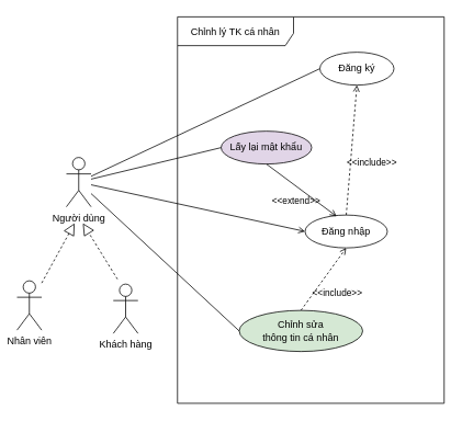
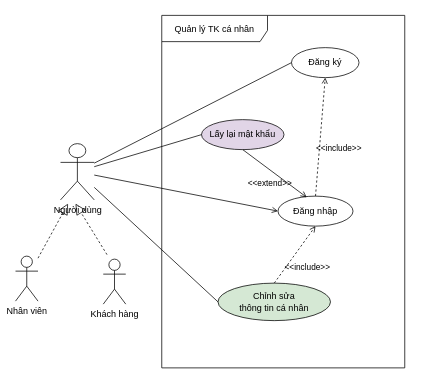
- <mxCell id="2" value="Chỉnh lý TK cá nhân" style="shape=umlFrame;whiteSpace=wrap;html=1;pointerEvents=0;recursiveResize=0;container=1;collapsible=0;width=141;height=35;" parent="1" vertex="1"><mxGeometry x="215" y="20" width="324" height="470" as="geometry" /></mxCell>
+ <mxCell id="2" value="Quản lý TK cá nhân" style="shape=umlFrame;whiteSpace=wrap;html=1;pointerEvents=0;recursiveResize=0;container=1;collapsible=0;width=141;height=35;" parent="1" vertex="1"><mxGeometry x="215" y="20" width="324" height="470" as="geometry" /></mxCell>
- <mxCell id="10" value="Người dùng" style="shape=umlActor;verticalLabelPosition=bottom;verticalAlign=top;html=1;" parent="1" vertex="1"><mxGeometry x="80" y="191" width="30" height="60" as="geometry" /></mxCell>
+ <mxCell id="10" value="Người dùng" style="shape=umlActor;verticalLabelPosition=bottom;verticalAlign=top;html=1;" parent="1" vertex="1"><mxGeometry x="80" y="191" width="45" height="75" as="geometry" /></mxCell>
